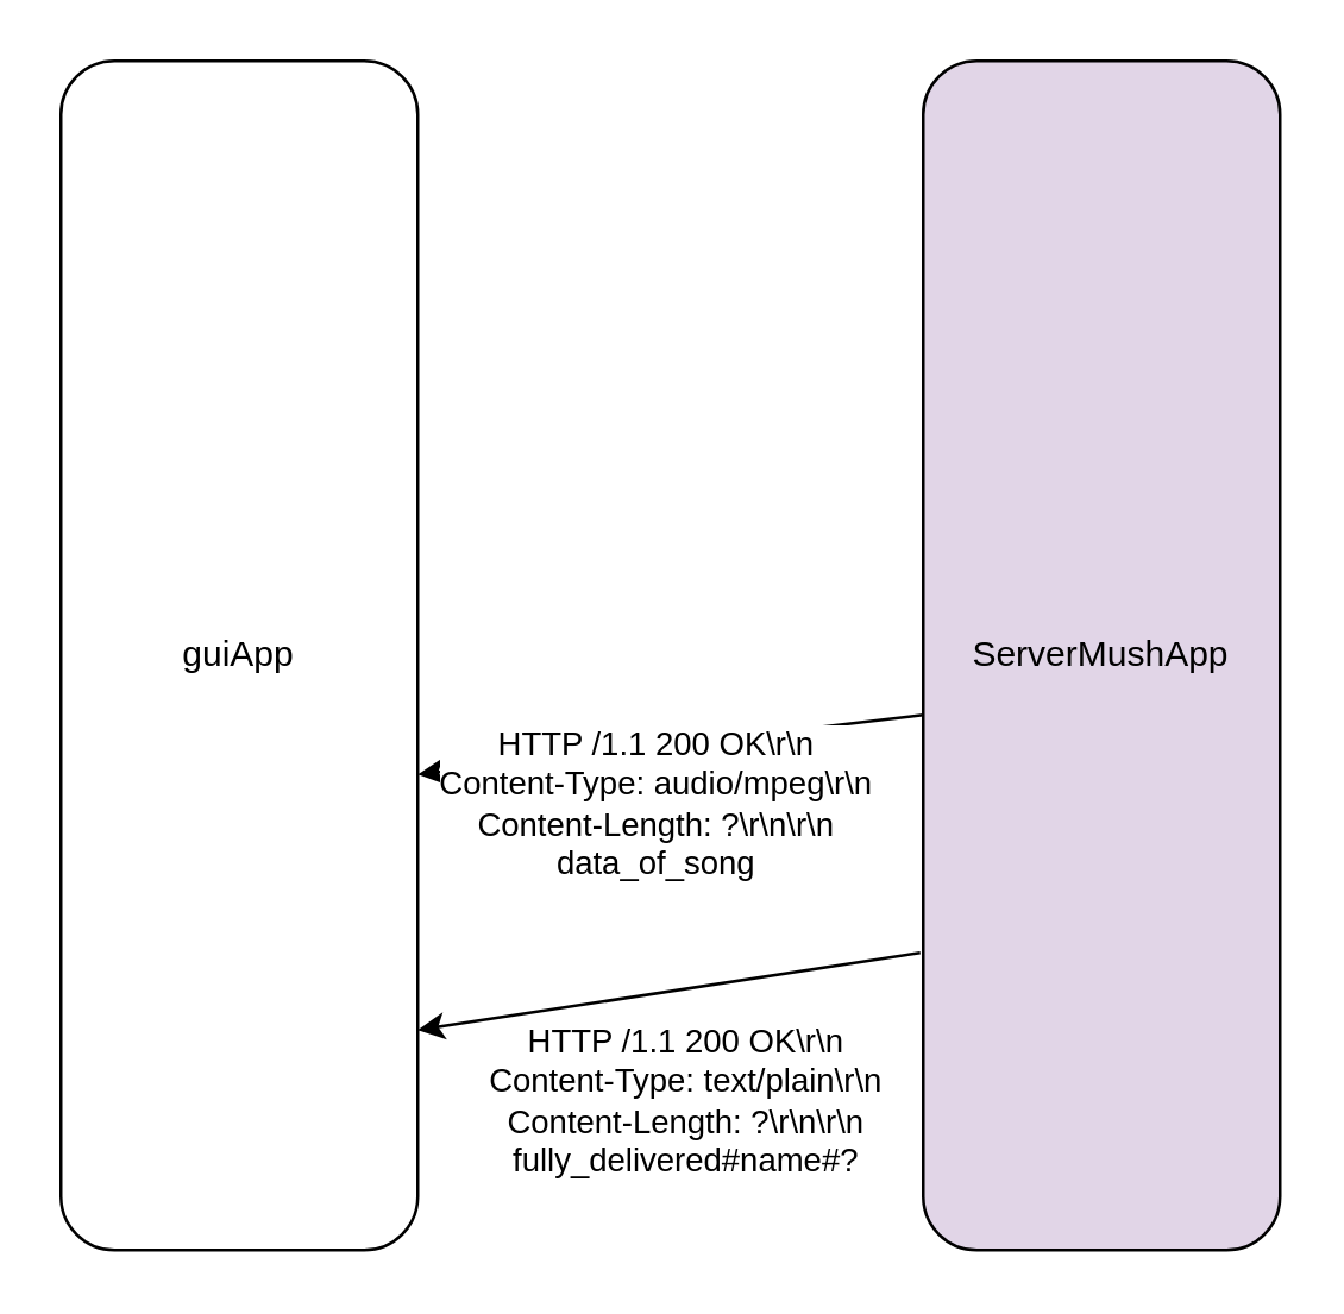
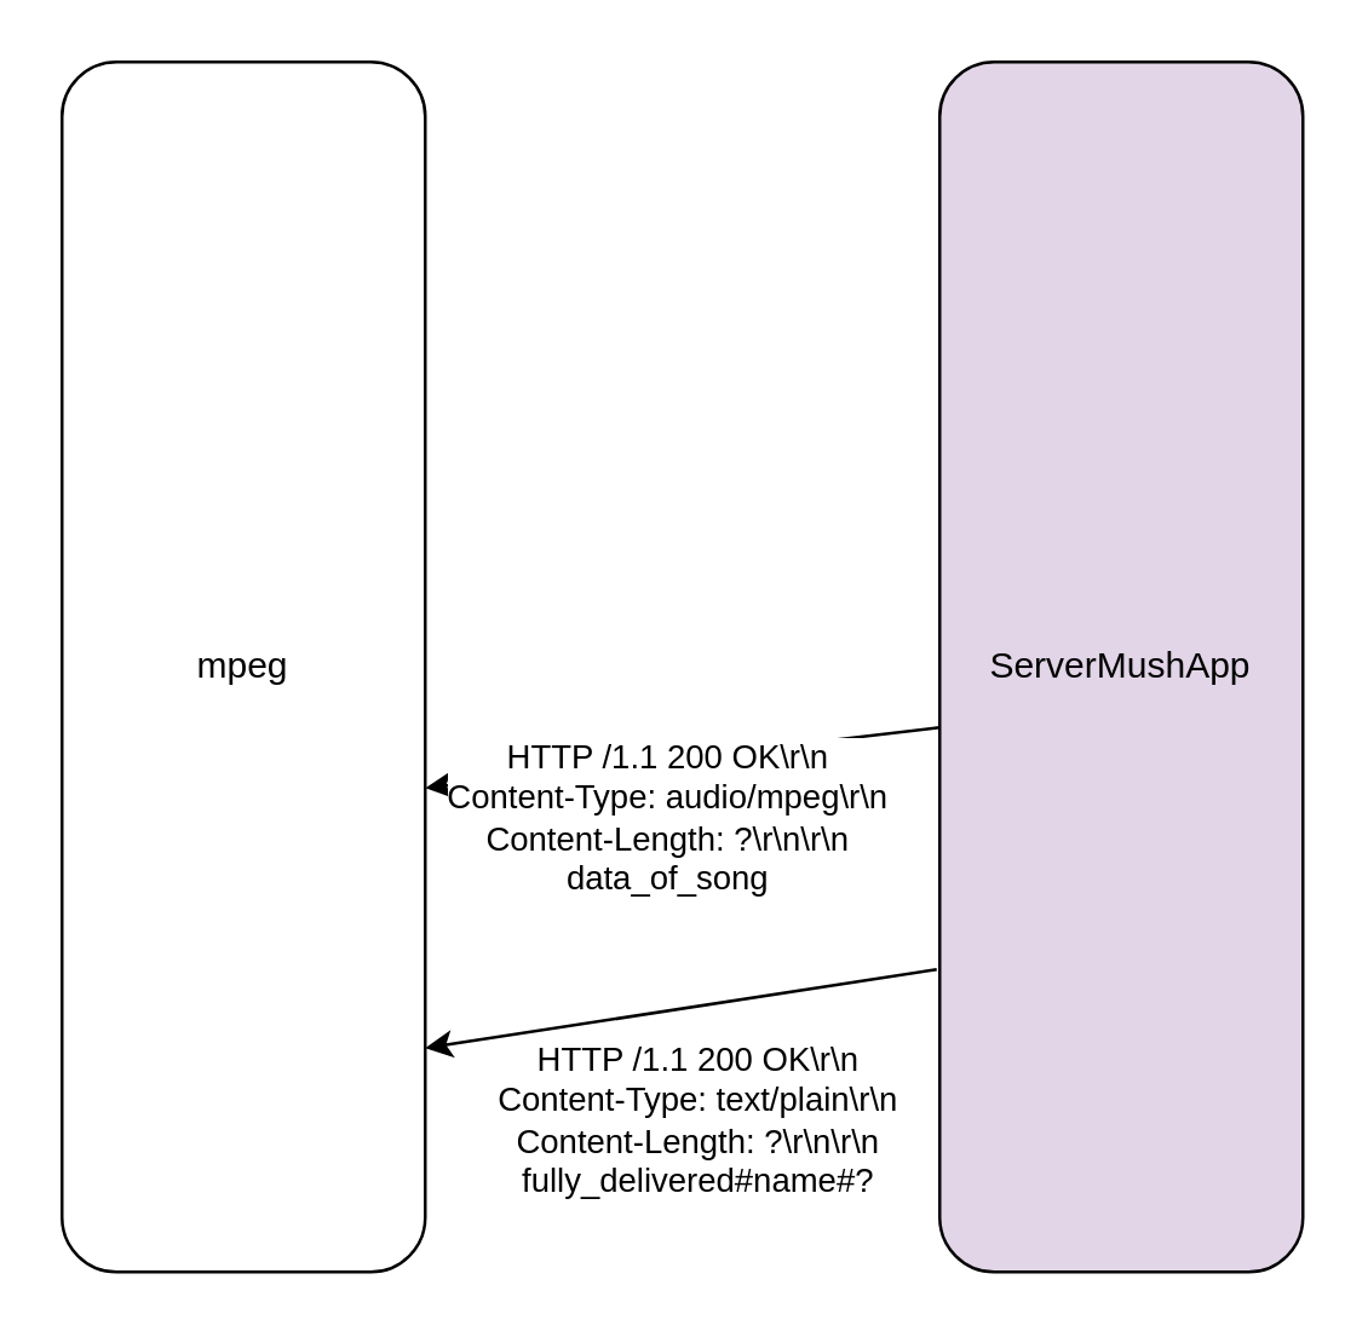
- <mxCell id="2" value="guiApp" style="rounded=1;whiteSpace=wrap;html=1;" vertex="1" parent="1"><mxGeometry x="20" y="20" width="120" height="400" as="geometry" /></mxCell>
+ <mxCell id="2" value="mpeg" style="rounded=1;whiteSpace=wrap;html=1;" vertex="1" parent="1"><mxGeometry x="20" y="20" width="120" height="400" as="geometry" /></mxCell>
